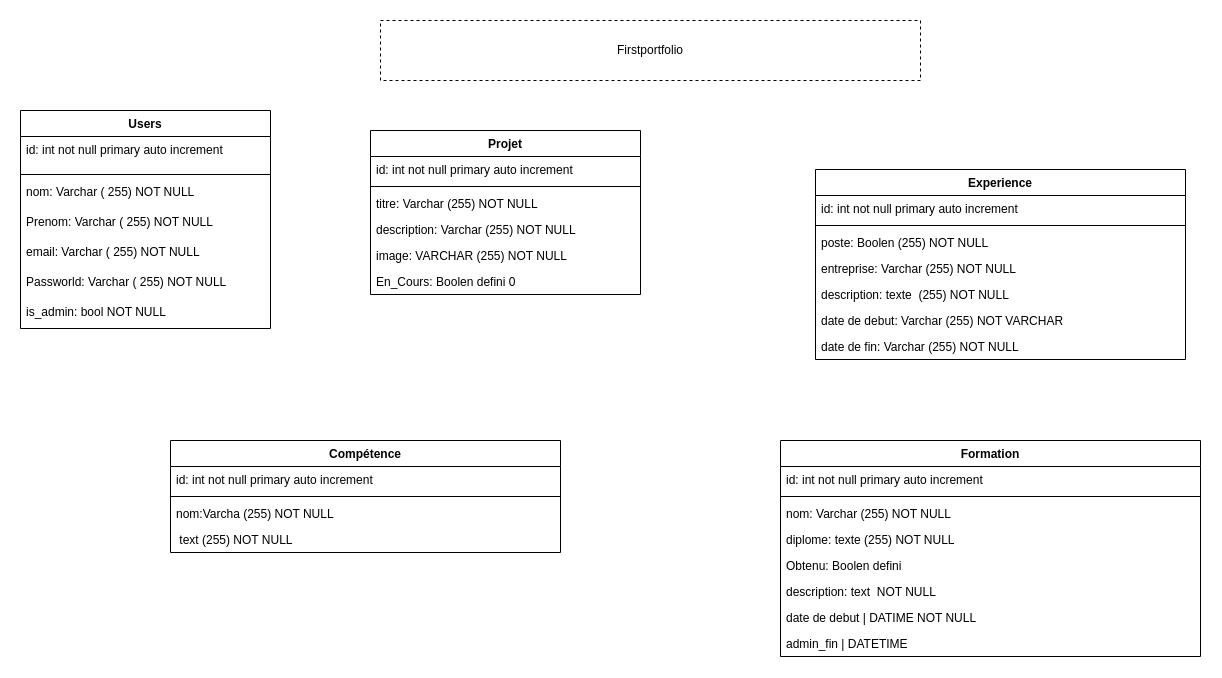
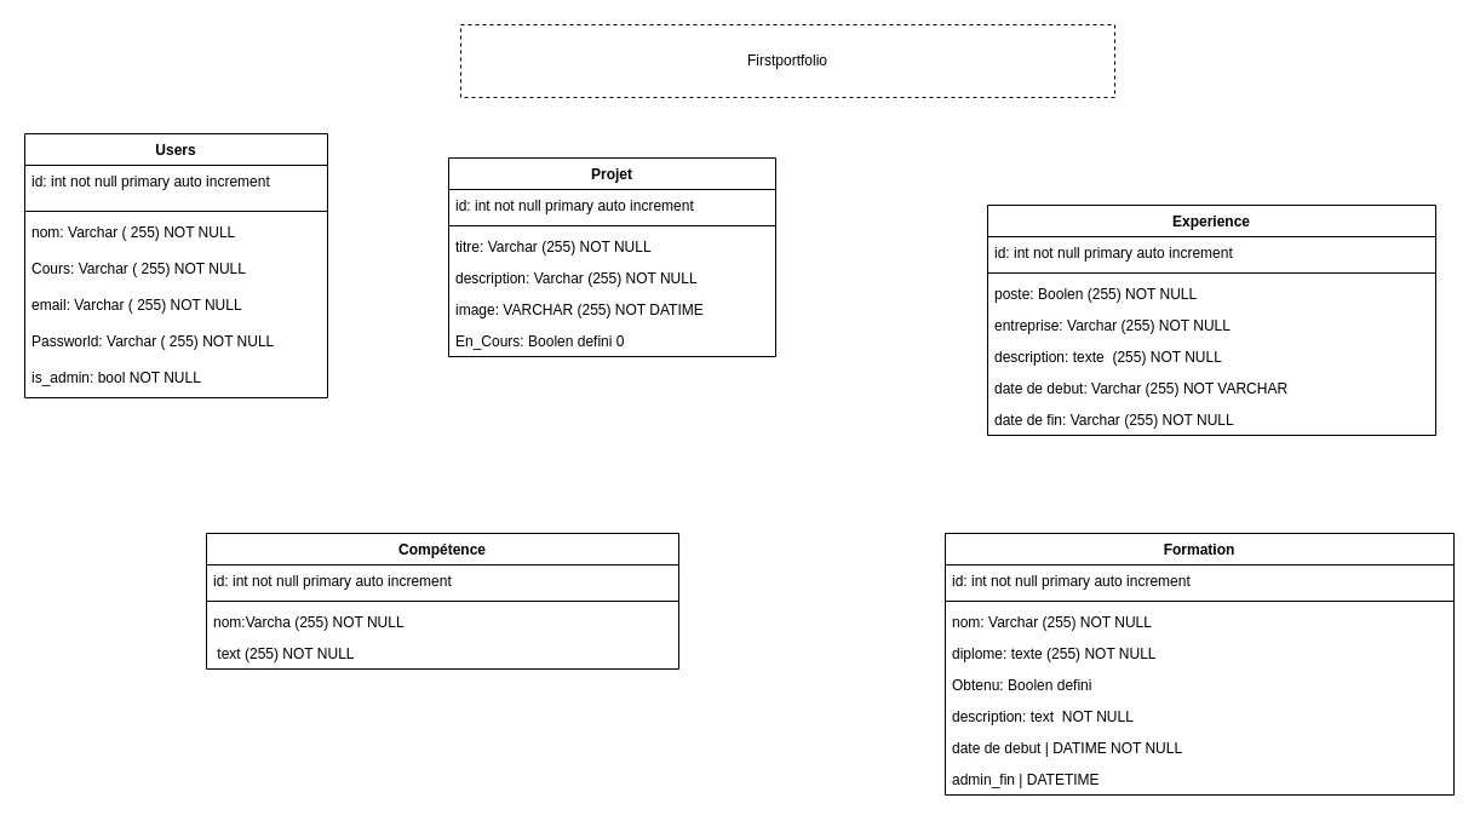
- <mxCell id="7" value="Prenom: Varchar ( 255) NOT NULL" style="text;strokeColor=none;fillColor=none;align=left;verticalAlign=top;spacingLeft=4;spacingRight=4;overflow=hidden;rotatable=0;points=[[0,0.5],[1,0.5]];portConstraint=eastwest;whiteSpace=wrap;html=1;" vertex="1" parent="3"><mxGeometry y="98" width="250" height="30" as="geometry" /></mxCell>
+ <mxCell id="7" value="Cours: Varchar ( 255) NOT NULL" style="text;strokeColor=none;fillColor=none;align=left;verticalAlign=top;spacingLeft=4;spacingRight=4;overflow=hidden;rotatable=0;points=[[0,0.5],[1,0.5]];portConstraint=eastwest;whiteSpace=wrap;html=1;" vertex="1" parent="3"><mxGeometry y="98" width="250" height="30" as="geometry" /></mxCell>
- <mxCell id="29" value="image: VARCHAR (255) NOT NULL" style="text;strokeColor=none;fillColor=none;align=left;verticalAlign=top;spacingLeft=4;spacingRight=4;overflow=hidden;rotatable=0;points=[[0,0.5],[1,0.5]];portConstraint=eastwest;whiteSpace=wrap;html=1;" vertex="1" parent="24"><mxGeometry y="112" width="270" height="26" as="geometry" /></mxCell>
+ <mxCell id="29" value="image: VARCHAR (255) NOT DATIME" style="text;strokeColor=none;fillColor=none;align=left;verticalAlign=top;spacingLeft=4;spacingRight=4;overflow=hidden;rotatable=0;points=[[0,0.5],[1,0.5]];portConstraint=eastwest;whiteSpace=wrap;html=1;" vertex="1" parent="24"><mxGeometry y="112" width="270" height="26" as="geometry" /></mxCell>
